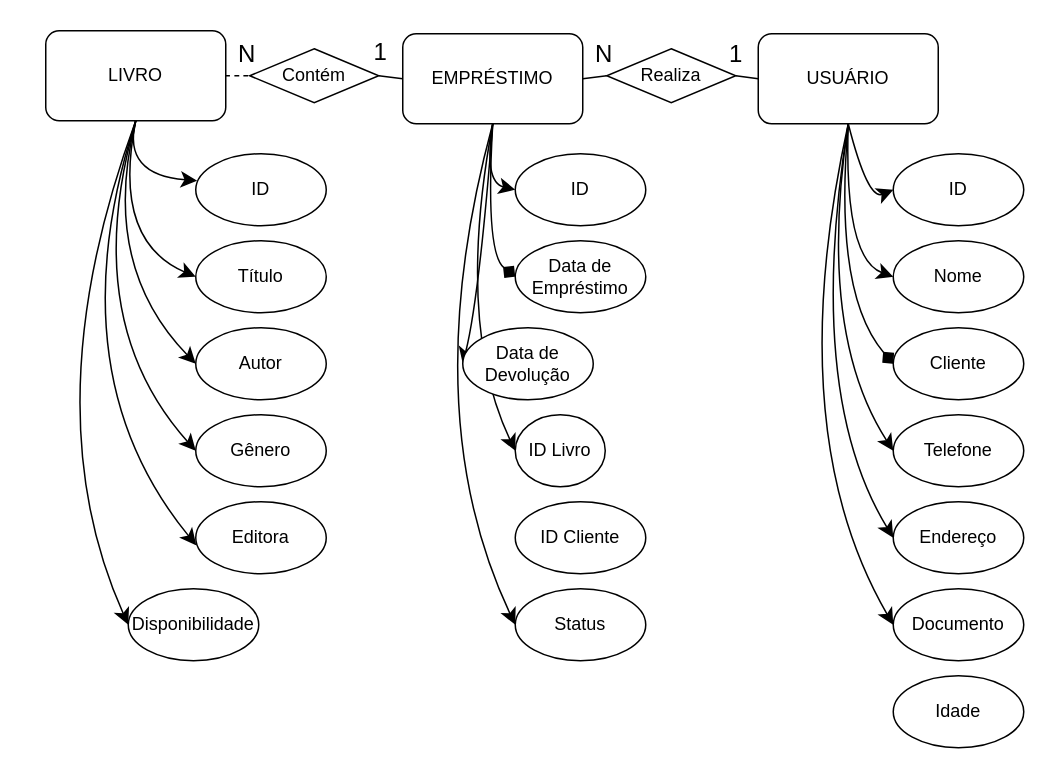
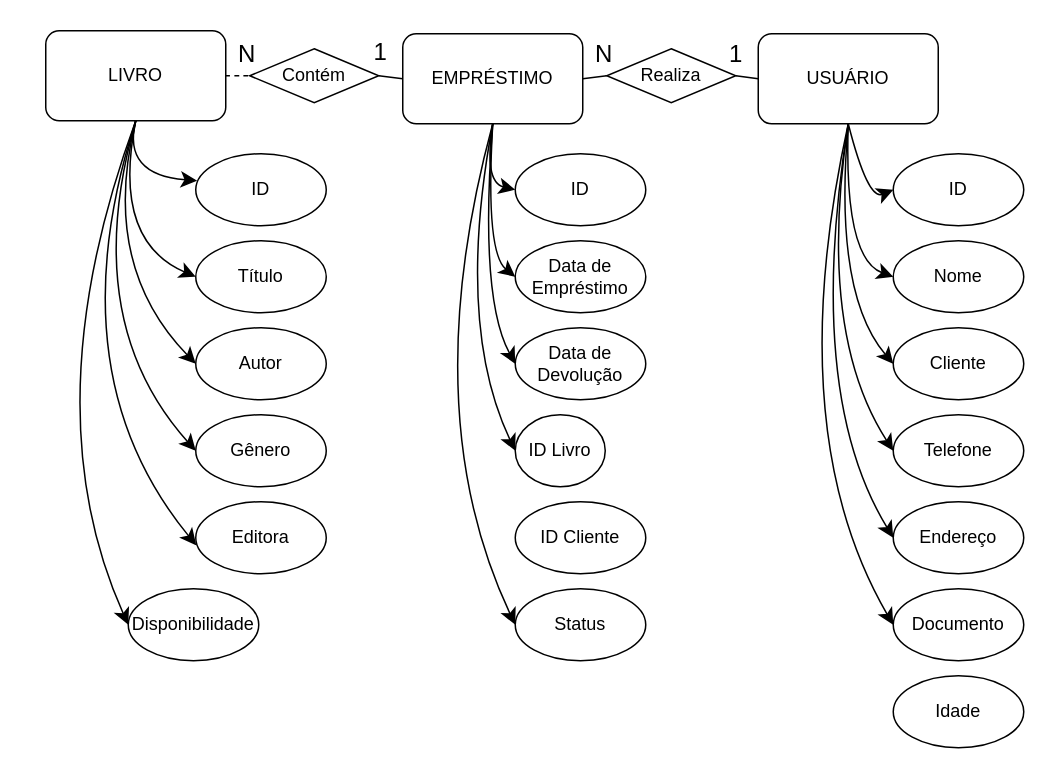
- <mxCell id="15" style="edgeStyle=none;curved=1;rounded=0;orthogonalLoop=1;jettySize=auto;html=1;exitX=0.5;exitY=1;exitDx=0;exitDy=0;entryX=0;entryY=0.5;entryDx=0;entryDy=0;fontSize=12;startSize=8;endSize=8;endArrow=diamond;" edge="1" parent="1" source="19" target="37"><mxGeometry relative="1" as="geometry"><Array as="points"><mxPoint x="323" y="168" /></Array></mxGeometry></mxCell>
+ <mxCell id="15" style="edgeStyle=none;curved=1;rounded=0;orthogonalLoop=1;jettySize=auto;html=1;exitX=0.5;exitY=1;exitDx=0;exitDy=0;entryX=0;entryY=0.5;entryDx=0;entryDy=0;fontSize=12;startSize=8;endSize=8;" edge="1" parent="1" source="19" target="37"><mxGeometry relative="1" as="geometry"><Array as="points"><mxPoint x="323" y="168" /></Array></mxGeometry></mxCell>
- <mxCell id="9" style="edgeStyle=none;curved=1;rounded=0;orthogonalLoop=1;jettySize=auto;html=1;exitX=0.5;exitY=1;exitDx=0;exitDy=0;entryX=0;entryY=0.5;entryDx=0;entryDy=0;fontSize=12;startSize=8;endSize=8;endArrow=diamond;" edge="1" parent="1" source="13" target="32"><mxGeometry relative="1" as="geometry"><Array as="points"><mxPoint x="555" y="195" /></Array></mxGeometry></mxCell>
+ <mxCell id="9" style="edgeStyle=none;curved=1;rounded=0;orthogonalLoop=1;jettySize=auto;html=1;exitX=0.5;exitY=1;exitDx=0;exitDy=0;entryX=0;entryY=0.5;entryDx=0;entryDy=0;fontSize=12;startSize=8;endSize=8;" edge="1" parent="1" source="13" target="32"><mxGeometry relative="1" as="geometry"><Array as="points"><mxPoint x="555" y="195" /></Array></mxGeometry></mxCell>
- <mxCell id="38" value="Data de Devolução" style="ellipse;whiteSpace=wrap;html=1;" vertex="1" parent="1"><mxGeometry x="308" y="218" width="87" height="48" as="geometry" /></mxCell>
+ <mxCell id="38" value="Data de Devolução" style="ellipse;whiteSpace=wrap;html=1;" vertex="1" parent="1"><mxGeometry x="343" y="218" width="87" height="48" as="geometry" /></mxCell>
